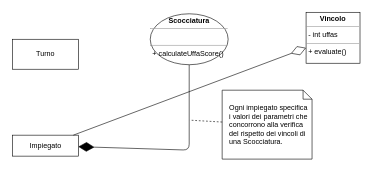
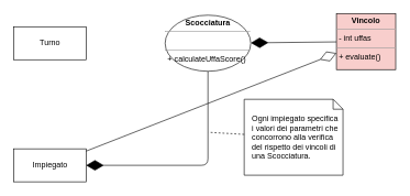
- <mxCell id="7" value="&lt;p style=&quot;margin: 0px ; margin-top: 4px ; text-align: center&quot;&gt;&lt;b&gt;Vincolo&lt;/b&gt;&lt;/p&gt;&lt;hr size=&quot;1&quot;&gt;&lt;p style=&quot;margin: 0px ; margin-left: 4px&quot;&gt;- int uffas&lt;br&gt;&lt;/p&gt;&lt;hr size=&quot;1&quot;&gt;&lt;p style=&quot;margin: 0px ; margin-left: 4px&quot;&gt;+ evaluate()&lt;br&gt;&lt;/p&gt;" style="verticalAlign=top;align=left;overflow=fill;fontSize=12;fontFamily=Helvetica;html=1;" vertex="1" parent="1"><mxGeometry x="510" y="20" width="90" height="85" as="geometry" /></mxCell>
+ <mxCell id="7" value="&lt;p style=&quot;margin: 0px ; margin-top: 4px ; text-align: center&quot;&gt;&lt;b&gt;Vincolo&lt;/b&gt;&lt;/p&gt;&lt;hr size=&quot;1&quot;&gt;&lt;p style=&quot;margin: 0px ; margin-left: 4px&quot;&gt;- int uffas&lt;br&gt;&lt;/p&gt;&lt;hr size=&quot;1&quot;&gt;&lt;p style=&quot;margin: 0px ; margin-left: 4px&quot;&gt;+ evaluate()&lt;br&gt;&lt;/p&gt;" style="verticalAlign=top;align=left;overflow=fill;fontSize=12;fontFamily=Helvetica;html=1;fillColor=#f8cecc;" vertex="1" parent="1"><mxGeometry x="510" y="20" width="90" height="85" as="geometry" /></mxCell>
+ <mxCell id="2" value="" style="endArrow=diamondThin;endFill=1;endSize=24;html=1;" edge="1" parent="1" source="7" target="8"><mxGeometry width="160" relative="1" as="geometry"><mxPoint x="514" y="65.74" as="sourcePoint" /><mxPoint x="370" y="64.526" as="targetPoint" /></mxGeometry></mxCell>
- <mxCell id="3" value="Turno" style="html=1;" vertex="1" parent="1"><mxGeometry x="20" y="65" width="110" height="50" as="geometry" /></mxCell>
+ <mxCell id="3" value="Turno" style="html=1;" vertex="1" parent="1"><mxGeometry x="20" y="40" width="110" height="50" as="geometry" /></mxCell>
- <mxCell id="4" value="Impiegato" style="html=1;" vertex="1" parent="1"><mxGeometry x="20" y="225" width="110" height="35" as="geometry" /></mxCell>
+ <mxCell id="4" value="Impiegato" style="html=1;" vertex="1" parent="1"><mxGeometry x="20" y="225" width="110" height="50" as="geometry" /></mxCell>
